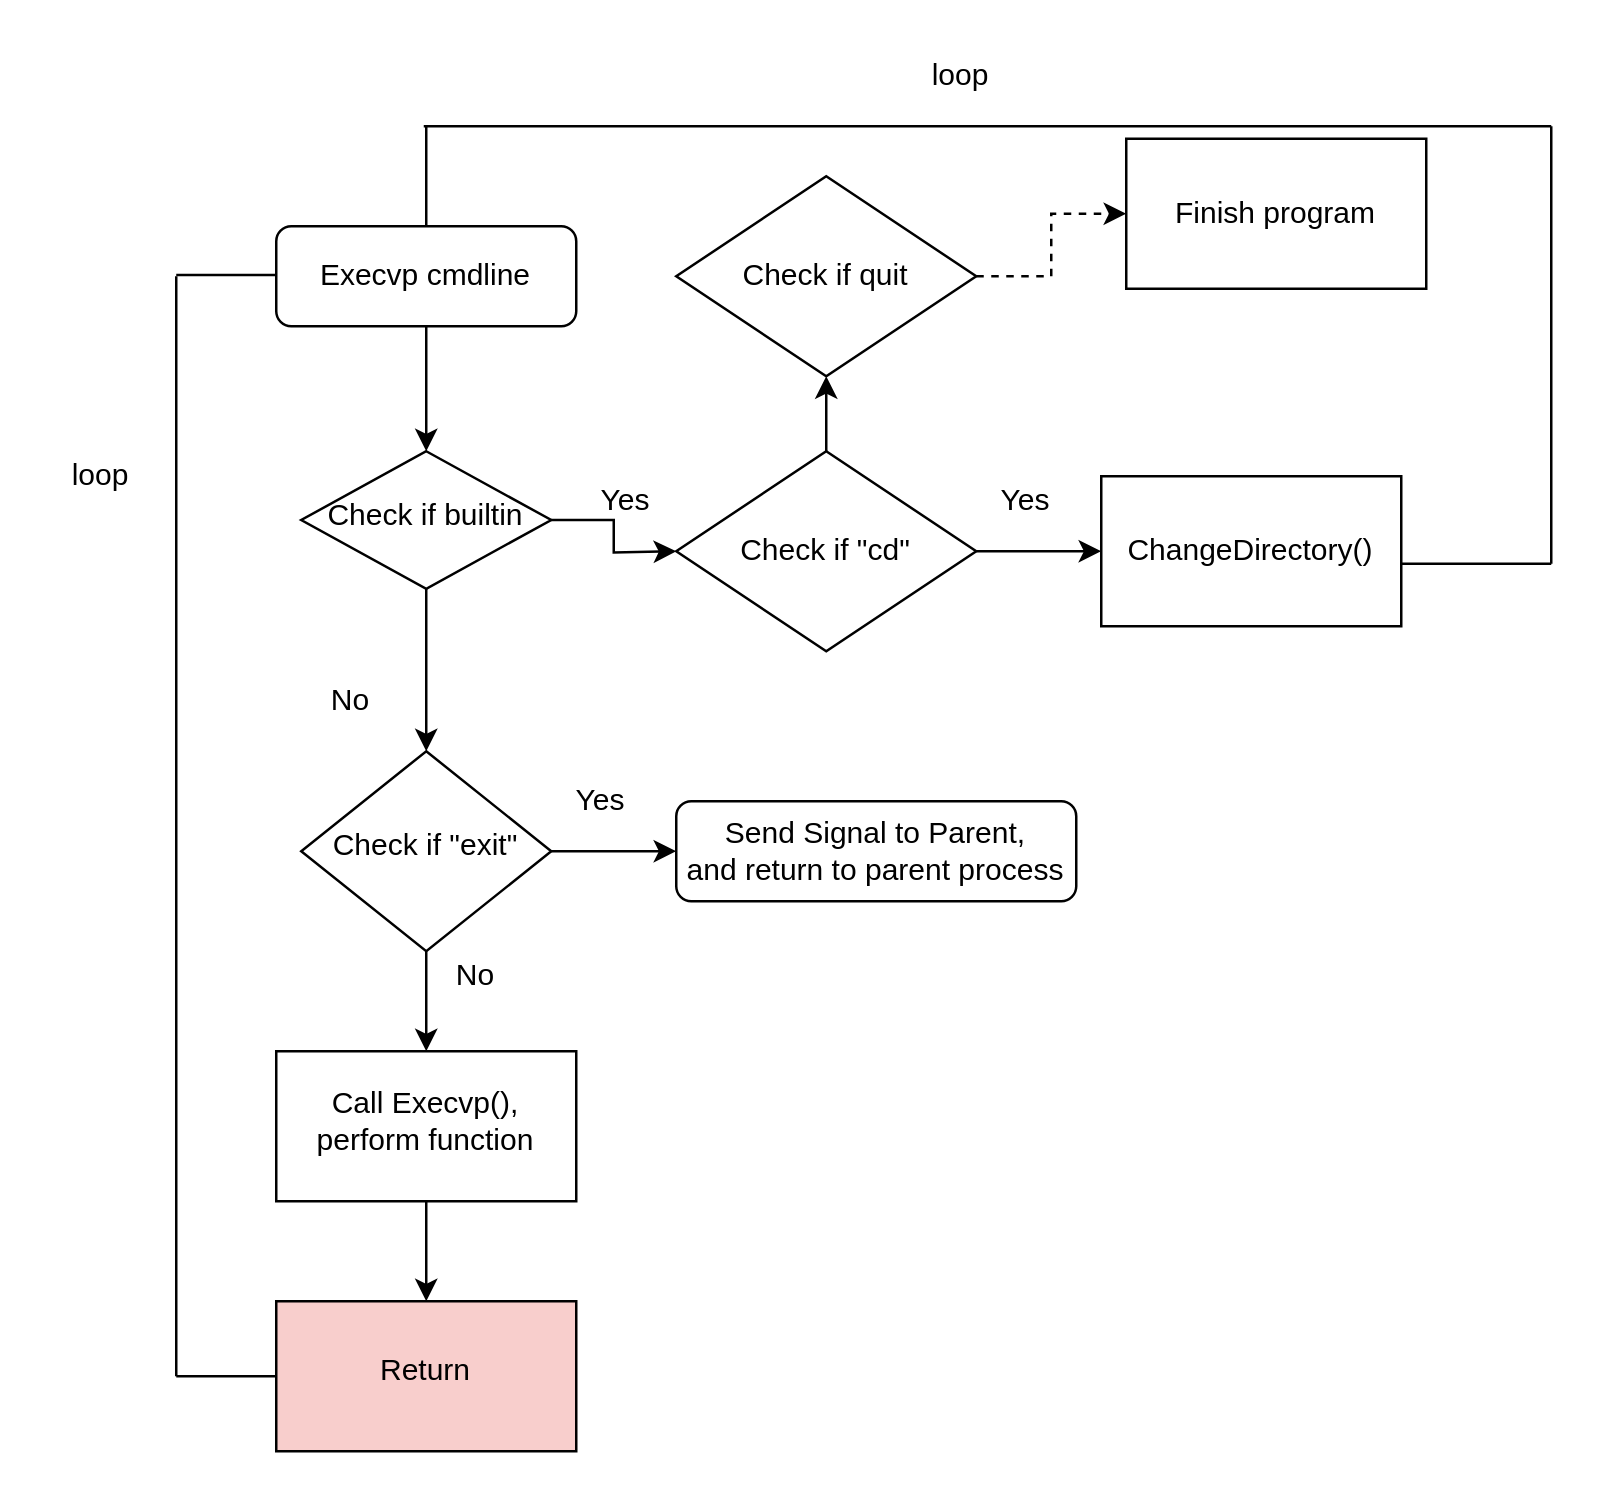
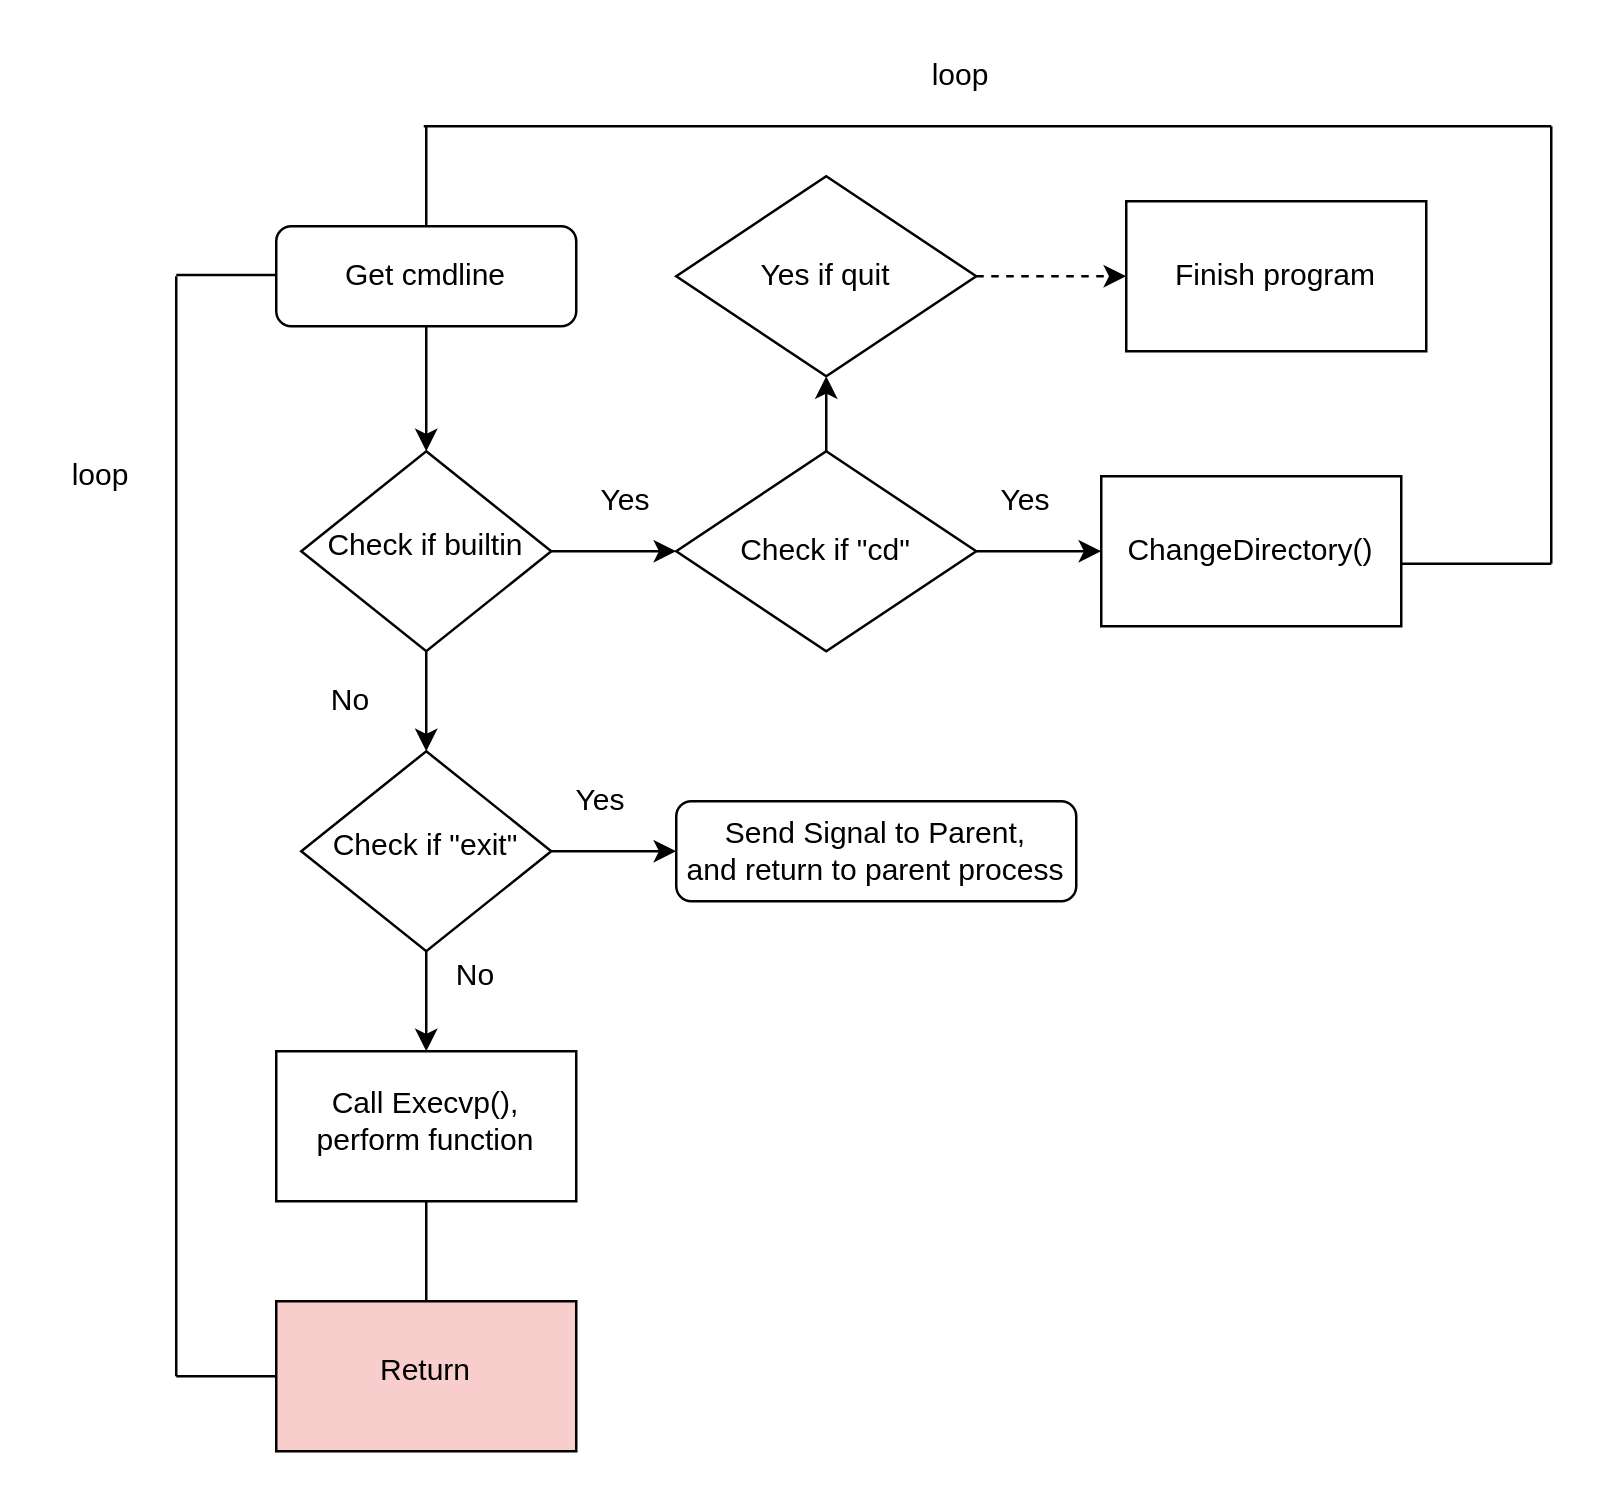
- <mxCell id="29" value="Finish program" style="whiteSpace=wrap;html=1;" vertex="1" parent="1"><mxGeometry x="450" y="55" width="120" height="60" as="geometry" /></mxCell>
+ <mxCell id="29" value="Finish program" style="whiteSpace=wrap;html=1;" vertex="1" parent="1"><mxGeometry x="450" y="80" width="120" height="60" as="geometry" /></mxCell>
- <mxCell id="3" value="Execvp cmdline" style="rounded=1;whiteSpace=wrap;html=1;fontSize=12;glass=0;strokeWidth=1;shadow=0;" parent="1" vertex="1"><mxGeometry x="110" y="90" width="120" height="40" as="geometry" /></mxCell>
+ <mxCell id="3" value="Get cmdline" style="rounded=1;whiteSpace=wrap;html=1;fontSize=12;glass=0;strokeWidth=1;shadow=0;" parent="1" vertex="1"><mxGeometry x="110" y="90" width="120" height="40" as="geometry" /></mxCell>
- <mxCell id="28" value="Check if quit" style="rhombus;whiteSpace=wrap;html=1;" vertex="1" parent="1"><mxGeometry x="270" y="70" width="120" height="80" as="geometry" /></mxCell>
+ <mxCell id="28" value="Yes if quit" style="rhombus;whiteSpace=wrap;html=1;" vertex="1" parent="1"><mxGeometry x="270" y="70" width="120" height="80" as="geometry" /></mxCell>
- <mxCell id="6" value="Check if builtin" style="rhombus;whiteSpace=wrap;html=1;shadow=0;fontFamily=Helvetica;fontSize=12;align=center;strokeWidth=1;spacing=6;spacingTop=-4;" parent="1" vertex="1"><mxGeometry x="120" y="180" width="100" height="55" as="geometry" /></mxCell>
+ <mxCell id="6" value="Check if builtin" style="rhombus;whiteSpace=wrap;html=1;shadow=0;fontFamily=Helvetica;fontSize=12;align=center;strokeWidth=1;spacing=6;spacingTop=-4;" parent="1" vertex="1"><mxGeometry x="120" y="180" width="100" height="80" as="geometry" /></mxCell>
- <mxCell id="15" value="" style="edgeStyle=orthogonalEdgeStyle;rounded=0;orthogonalLoop=1;jettySize=auto;html=1;" edge="1" parent="1" source="16" target="22"><mxGeometry relative="1" as="geometry" /></mxCell>
+ <mxCell id="15" value="" style="edgeStyle=orthogonalEdgeStyle;rounded=0;orthogonalLoop=1;jettySize=auto;html=1;endArrow=none;" edge="1" parent="1" source="16" target="22"><mxGeometry relative="1" as="geometry" /></mxCell>
